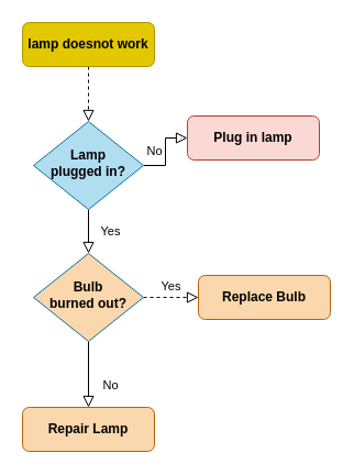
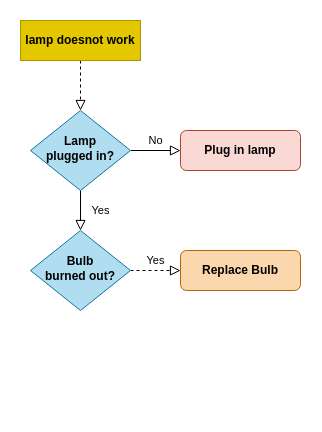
- <mxCell id="3" value="lamp doesnot work" style="rounded=1;whiteSpace=wrap;html=1;fontSize=12;glass=0;strokeWidth=1;shadow=0;fillColor=#e3c800;fontColor=#000000;strokeColor=#B09500;fontStyle=1;" vertex="1" parent="1"><mxGeometry x="20" y="20" width="120" height="40" as="geometry" /></mxCell>
+ <mxCell id="3" value="lamp doesnot work" style="whiteSpace=wrap;html=1;fontSize=12;glass=0;strokeWidth=1;shadow=0;fillColor=#e3c800;fontColor=#000000;strokeColor=#B09500;fontStyle=1;rounded=0;" vertex="1" parent="1"><mxGeometry x="20" y="20" width="120" height="40" as="geometry" /></mxCell>
- <mxCell id="7" value="Plug in lamp" style="rounded=1;whiteSpace=wrap;html=1;fontSize=12;glass=0;strokeWidth=1;shadow=0;fillColor=#fad9d5;strokeColor=#ae4132;fontStyle=1" vertex="1" parent="1"><mxGeometry x="170" y="105" width="120" height="40" as="geometry" /></mxCell>
+ <mxCell id="7" value="Plug in lamp" style="rounded=1;whiteSpace=wrap;html=1;fontSize=12;glass=0;strokeWidth=1;shadow=0;fillColor=#fad9d5;strokeColor=#ae4132;fontStyle=1" vertex="1" parent="1"><mxGeometry x="180" y="130" width="120" height="40" as="geometry" /></mxCell>
- <mxCell id="10" value="Bulb&lt;br&gt;burned out?" style="rhombus;whiteSpace=wrap;html=1;shadow=0;fontFamily=Helvetica;fontSize=12;align=center;strokeWidth=1;spacing=6;spacingTop=-4;fillColor=#fad7ac;strokeColor=#10739e;fontStyle=1;" vertex="1" parent="1"><mxGeometry x="30" y="230" width="100" height="80" as="geometry" /></mxCell>
+ <mxCell id="10" value="Bulb&lt;br&gt;burned out?" style="rhombus;whiteSpace=wrap;html=1;shadow=0;fontFamily=Helvetica;fontSize=12;align=center;strokeWidth=1;spacing=6;spacingTop=-4;fillColor=#b1ddf0;strokeColor=#10739e;fontStyle=1" vertex="1" parent="1"><mxGeometry x="30" y="230" width="100" height="80" as="geometry" /></mxCell>
- <mxCell id="8" value="No" style="rounded=0;html=1;jettySize=auto;orthogonalLoop=1;fontSize=11;endArrow=block;endFill=0;endSize=8;strokeWidth=1;shadow=0;labelBackgroundColor=none;edgeStyle=orthogonalEdgeStyle;" edge="1" parent="1" source="10" target="11"><mxGeometry x="0.333" y="20" relative="1" as="geometry"><mxPoint as="offset" /></mxGeometry></mxCell>
- <mxCell id="11" value="Repair Lamp" style="rounded=1;whiteSpace=wrap;html=1;fontSize=12;glass=0;strokeWidth=1;shadow=0;fillColor=#fad7ac;strokeColor=#b46504;fontStyle=1" vertex="1" parent="1"><mxGeometry x="20" y="370" width="120" height="40" as="geometry" /></mxCell>
